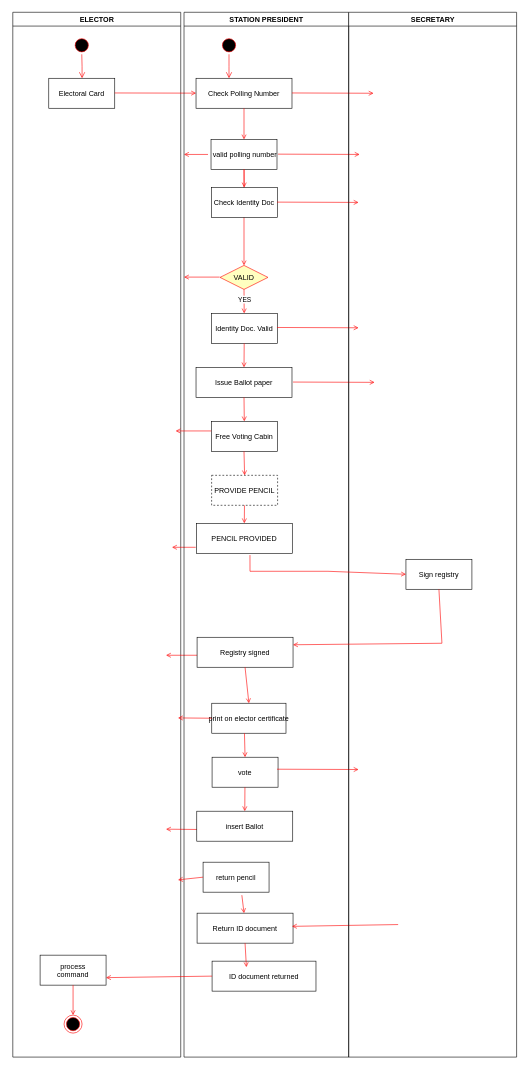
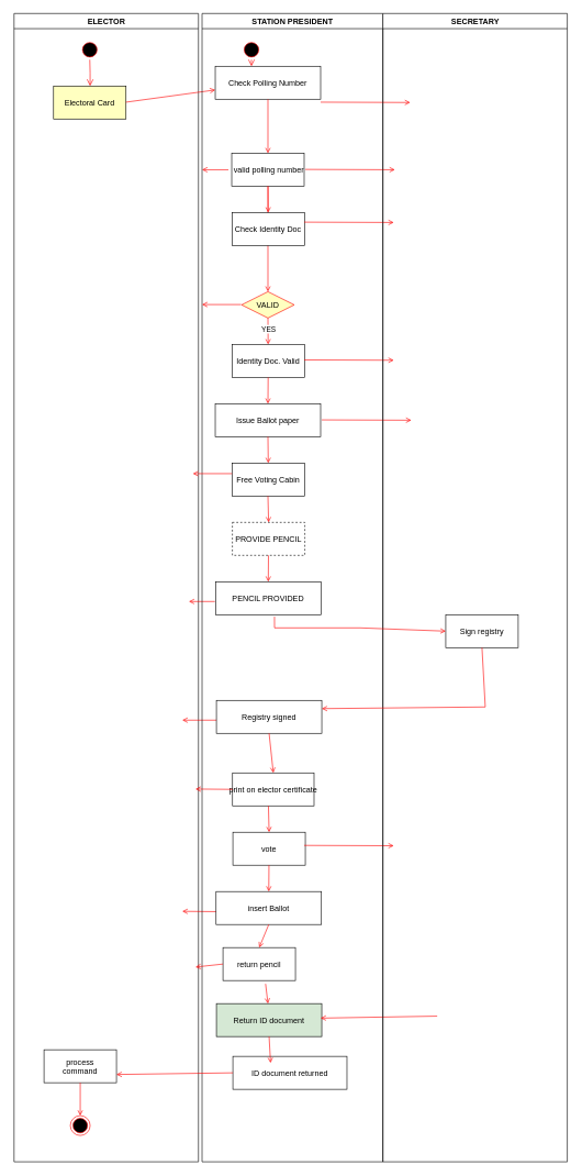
- <mxCell id="5" value="Electoral Card" style="" parent="2" vertex="1"><mxGeometry x="60" y="110" width="110" height="50" as="geometry" /></mxCell>
+ <mxCell id="5" value="Electoral Card" style="fillColor=#ffffc0;" parent="2" vertex="1"><mxGeometry x="60" y="110" width="110" height="50" as="geometry" /></mxCell>
- <mxCell id="17" value="Check Polling Number" style="" parent="14" vertex="1"><mxGeometry x="20" y="110" width="160" height="50" as="geometry" /></mxCell>
+ <mxCell id="17" value="Check Polling Number" style="" parent="14" vertex="1"><mxGeometry x="20" y="80" width="160" height="50" as="geometry" /></mxCell>
- <mxCell id="27" value="Check Identity Doc" style="" vertex="1" parent="14"><mxGeometry x="45.5" y="292" width="110" height="50" as="geometry" /></mxCell>
+ <mxCell id="27" value="Check Identity Doc" style="" vertex="1" parent="14"><mxGeometry x="45.5" y="302" width="110" height="50" as="geometry" /></mxCell>
- <mxCell id="34" value="PENCIL PROVIDED" style="" vertex="1" parent="14"><mxGeometry x="20.5" y="852" width="160" height="50" as="geometry" /></mxCell>
+ <mxCell id="34" value="PENCIL PROVIDED" style="" vertex="1" parent="14"><mxGeometry x="20.5" y="862" width="160" height="50" as="geometry" /></mxCell>
+ <mxCell id="43" value="" style="endArrow=open;strokeColor=#FF0000;endFill=1;rounded=0;entryX=0.5;entryY=0;entryDx=0;entryDy=0;exitX=0.5;exitY=1;exitDx=0;exitDy=0;" edge="1" source="41" target="42" parent="14"><mxGeometry relative="1" as="geometry"><mxPoint x="102.25" y="1252" as="sourcePoint" /><mxPoint x="110.25" y="1293.01" as="targetPoint" /></mxGeometry></mxCell>
- <mxCell id="48" value="Return ID document" style="" vertex="1" parent="14"><mxGeometry x="21.75" y="1502" width="160" height="50" as="geometry" /></mxCell>
+ <mxCell id="48" value="Return ID document" style="fillColor=#d5e8d4;" vertex="1" parent="14"><mxGeometry x="21.75" y="1502" width="160" height="50" as="geometry" /></mxCell>
